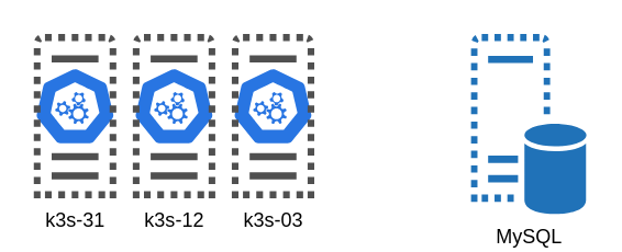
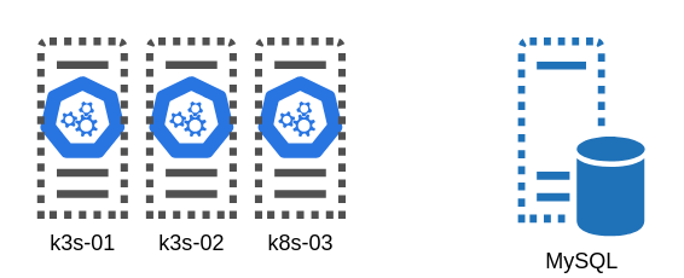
- <mxCell id="3" value="k3s-31&lt;br&gt;" style="sketch=0;pointerEvents=1;shadow=0;dashed=0;html=1;strokeColor=none;fillColor=#505050;labelPosition=center;verticalLabelPosition=bottom;verticalAlign=top;outlineConnect=0;align=center;shape=mxgraph.office.servers.virtual_server;" vertex="1" parent="1"><mxGeometry x="20" y="20" width="50" height="100" as="geometry" /></mxCell>
+ <mxCell id="3" value="k3s-01&lt;br&gt;" style="sketch=0;pointerEvents=1;shadow=0;dashed=0;html=1;strokeColor=none;fillColor=#505050;labelPosition=center;verticalLabelPosition=bottom;verticalAlign=top;outlineConnect=0;align=center;shape=mxgraph.office.servers.virtual_server;" vertex="1" parent="1"><mxGeometry x="20" y="20" width="50" height="100" as="geometry" /></mxCell>
- <mxCell id="9" value="k3s-12" style="sketch=0;pointerEvents=1;shadow=0;dashed=0;html=1;strokeColor=none;fillColor=#505050;labelPosition=center;verticalLabelPosition=bottom;verticalAlign=top;outlineConnect=0;align=center;shape=mxgraph.office.servers.virtual_server;" vertex="1" parent="7"><mxGeometry width="50" height="100" as="geometry" /></mxCell>
+ <mxCell id="9" value="k3s-02" style="sketch=0;pointerEvents=1;shadow=0;dashed=0;html=1;strokeColor=none;fillColor=#505050;labelPosition=center;verticalLabelPosition=bottom;verticalAlign=top;outlineConnect=0;align=center;shape=mxgraph.office.servers.virtual_server;" vertex="1" parent="7"><mxGeometry width="50" height="100" as="geometry" /></mxCell>
- <mxCell id="6" value="k3s-03" style="sketch=0;pointerEvents=1;shadow=0;dashed=0;html=1;strokeColor=none;fillColor=#505050;labelPosition=center;verticalLabelPosition=bottom;verticalAlign=top;outlineConnect=0;align=center;shape=mxgraph.office.servers.virtual_server;" vertex="1" parent="4"><mxGeometry width="50" height="100" as="geometry" /></mxCell>
+ <mxCell id="6" value="k8s-03" style="sketch=0;pointerEvents=1;shadow=0;dashed=0;html=1;strokeColor=none;fillColor=#505050;labelPosition=center;verticalLabelPosition=bottom;verticalAlign=top;outlineConnect=0;align=center;shape=mxgraph.office.servers.virtual_server;" vertex="1" parent="4"><mxGeometry width="50" height="100" as="geometry" /></mxCell>
